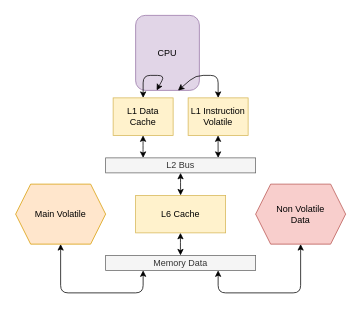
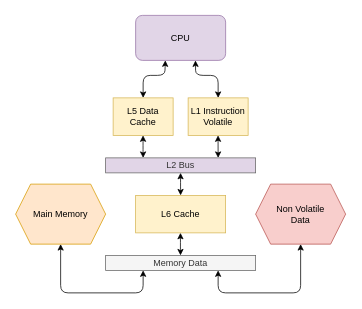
- <mxCell id="4" value="CPU" style="rounded=1;whiteSpace=wrap;html=1;fillColor=#e1d5e7;strokeColor=#9673a6;" vertex="1" parent="1"><mxGeometry x="180" y="20" width="85" height="100" as="geometry" /></mxCell>
+ <mxCell id="4" value="CPU" style="rounded=1;whiteSpace=wrap;html=1;fillColor=#e1d5e7;strokeColor=#9673a6;" vertex="1" parent="1"><mxGeometry x="180" y="20" width="120" height="60" as="geometry" /></mxCell>
- <mxCell id="5" value="L1 Data Cache" style="rounded=0;whiteSpace=wrap;html=1;fillColor=#fff2cc;strokeColor=#d6b656;" vertex="1" parent="1"><mxGeometry x="150" y="130" width="80" height="50" as="geometry" /></mxCell>
+ <mxCell id="5" value="L5 Data Cache" style="rounded=0;whiteSpace=wrap;html=1;fillColor=#fff2cc;strokeColor=#d6b656;" vertex="1" parent="1"><mxGeometry x="150" y="130" width="80" height="50" as="geometry" /></mxCell>
- <mxCell id="2" value="L2 Bus" style="rounded=0;whiteSpace=wrap;html=1;fillColor=#f5f5f5;strokeColor=#666666;fontColor=#333333;" vertex="1" parent="1"><mxGeometry x="140" y="210" width="200" height="20" as="geometry" /></mxCell>
+ <mxCell id="2" value="L2 Bus" style="rounded=0;whiteSpace=wrap;html=1;fillColor=#e1d5e7;strokeColor=#666666;fontColor=#333333;" vertex="1" parent="1"><mxGeometry x="140" y="210" width="200" height="20" as="geometry" /></mxCell>
- <mxCell id="15" value="Main Volatile" style="shape=hexagon;perimeter=hexagonPerimeter2;whiteSpace=wrap;html=1;fixedSize=1;fillColor=#ffe6cc;strokeColor=#d79b00;" vertex="1" parent="1"><mxGeometry x="20" y="245" width="120" height="80" as="geometry" /></mxCell>
+ <mxCell id="15" value="Main Memory" style="shape=hexagon;perimeter=hexagonPerimeter2;whiteSpace=wrap;html=1;fixedSize=1;fillColor=#ffe6cc;strokeColor=#d79b00;" vertex="1" parent="1"><mxGeometry x="20" y="245" width="120" height="80" as="geometry" /></mxCell>
